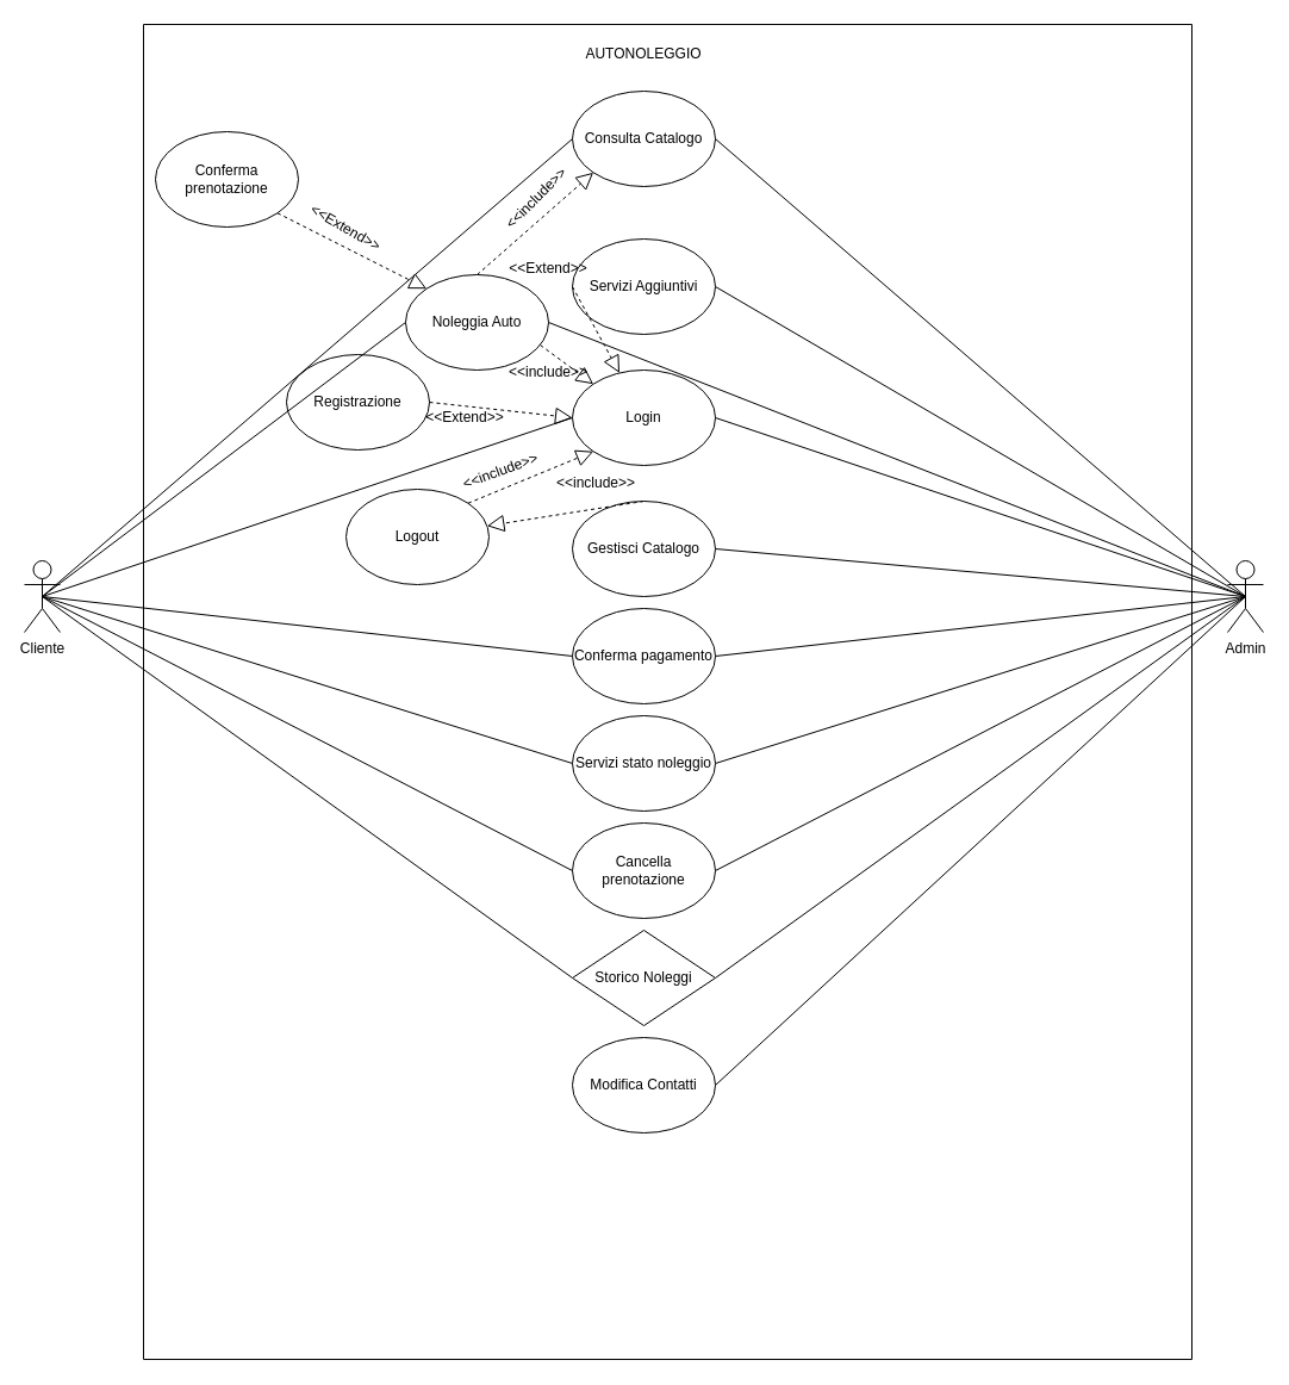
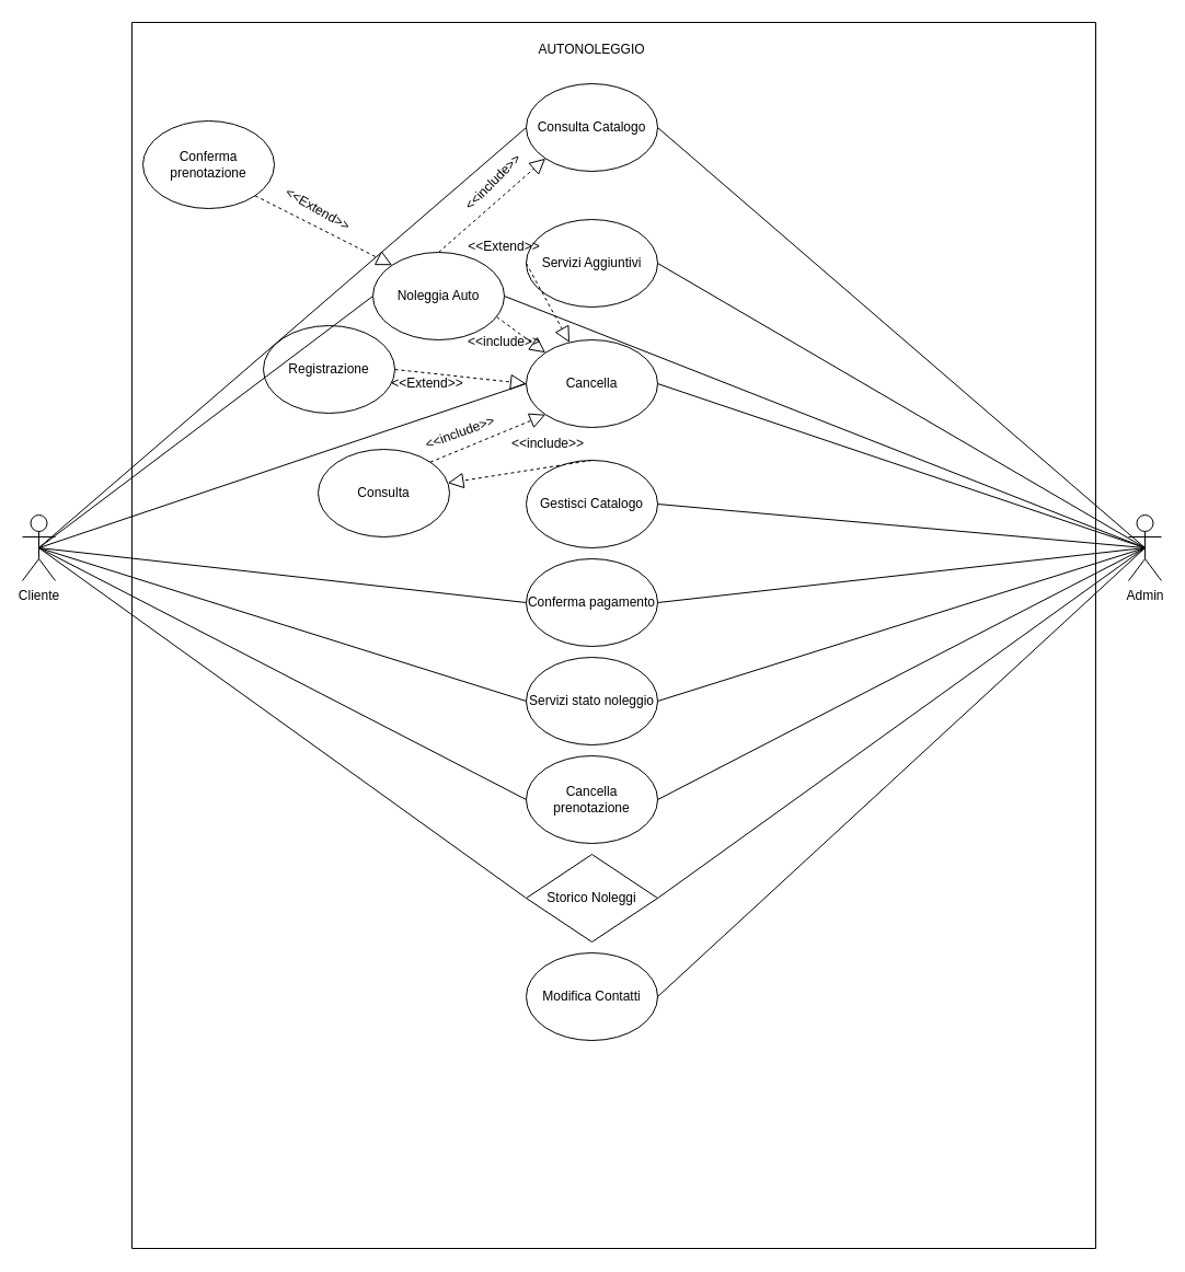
- <mxCell id="14" value="Login" style="ellipse;whiteSpace=wrap;html=1;" parent="1" vertex="1"><mxGeometry x="480" y="310" width="120" height="80" as="geometry" /></mxCell>
+ <mxCell id="14" value="Cancella" style="ellipse;whiteSpace=wrap;html=1;" parent="1" vertex="1"><mxGeometry x="480" y="310" width="120" height="80" as="geometry" /></mxCell>
- <mxCell id="50" value="Logout" style="ellipse;whiteSpace=wrap;html=1;" vertex="1" parent="1"><mxGeometry x="290" y="410" width="120" height="80" as="geometry" /></mxCell>
+ <mxCell id="50" value="Consulta" style="ellipse;whiteSpace=wrap;html=1;" vertex="1" parent="1"><mxGeometry x="290" y="410" width="120" height="80" as="geometry" /></mxCell>
